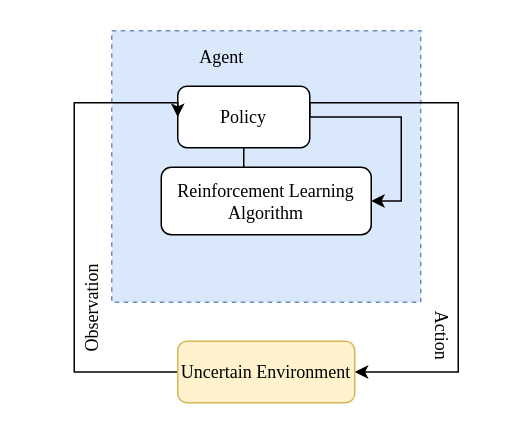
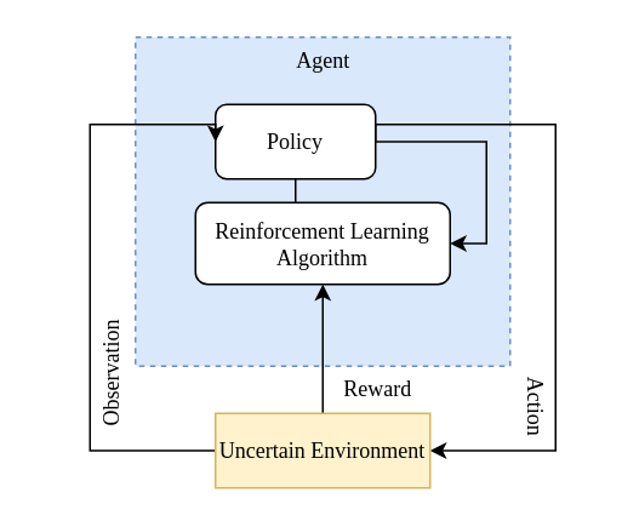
- <mxCell id="11" value="Agent" style="text;html=1;align=center;verticalAlign=middle;resizable=0;points=[];autosize=1;strokeColor=none;fillColor=none;fontFamily=Bahnschrift;" parent="1" vertex="1"><mxGeometry x="122.5" y="25" width="49" height="26" as="geometry" /></mxCell>
+ <mxCell id="11" value="Agent" style="text;html=1;align=center;verticalAlign=middle;resizable=0;points=[];autosize=1;strokeColor=none;fillColor=none;fontFamily=Bahnschrift;" parent="1" vertex="1"><mxGeometry x="152.5" y="20" width="49" height="26" as="geometry" /></mxCell>
+ <mxCell id="8" style="edgeStyle=orthogonalEdgeStyle;rounded=0;orthogonalLoop=1;jettySize=auto;html=1;exitX=0.5;exitY=0;exitDx=0;exitDy=0;fontFamily=Bahnschrift;" parent="1" source="10" target="6" edge="1"><mxGeometry relative="1" as="geometry" /></mxCell>
+ <mxCell id="12" value="Reward" style="text;html=1;align=center;verticalAlign=middle;resizable=0;points=[];autosize=1;strokeColor=none;fillColor=none;fontFamily=Bahnschrift;" parent="1" vertex="1"><mxGeometry x="177" y="201" width="59" height="26" as="geometry" /></mxCell>
- <mxCell id="10" value="Uncertain Environment" style="rounded=1;whiteSpace=wrap;html=1;fillColor=#fff2cc;strokeColor=#d6b656;fontFamily=Bahnschrift;" parent="1" vertex="1"><mxGeometry x="118" y="227" width="118" height="41" as="geometry" /></mxCell>
+ <mxCell id="10" value="Uncertain Environment" style="whiteSpace=wrap;html=1;fillColor=#fff2cc;strokeColor=#d6b656;fontFamily=Bahnschrift;rounded=0;" parent="1" vertex="1"><mxGeometry x="118" y="227" width="118" height="41" as="geometry" /></mxCell>
